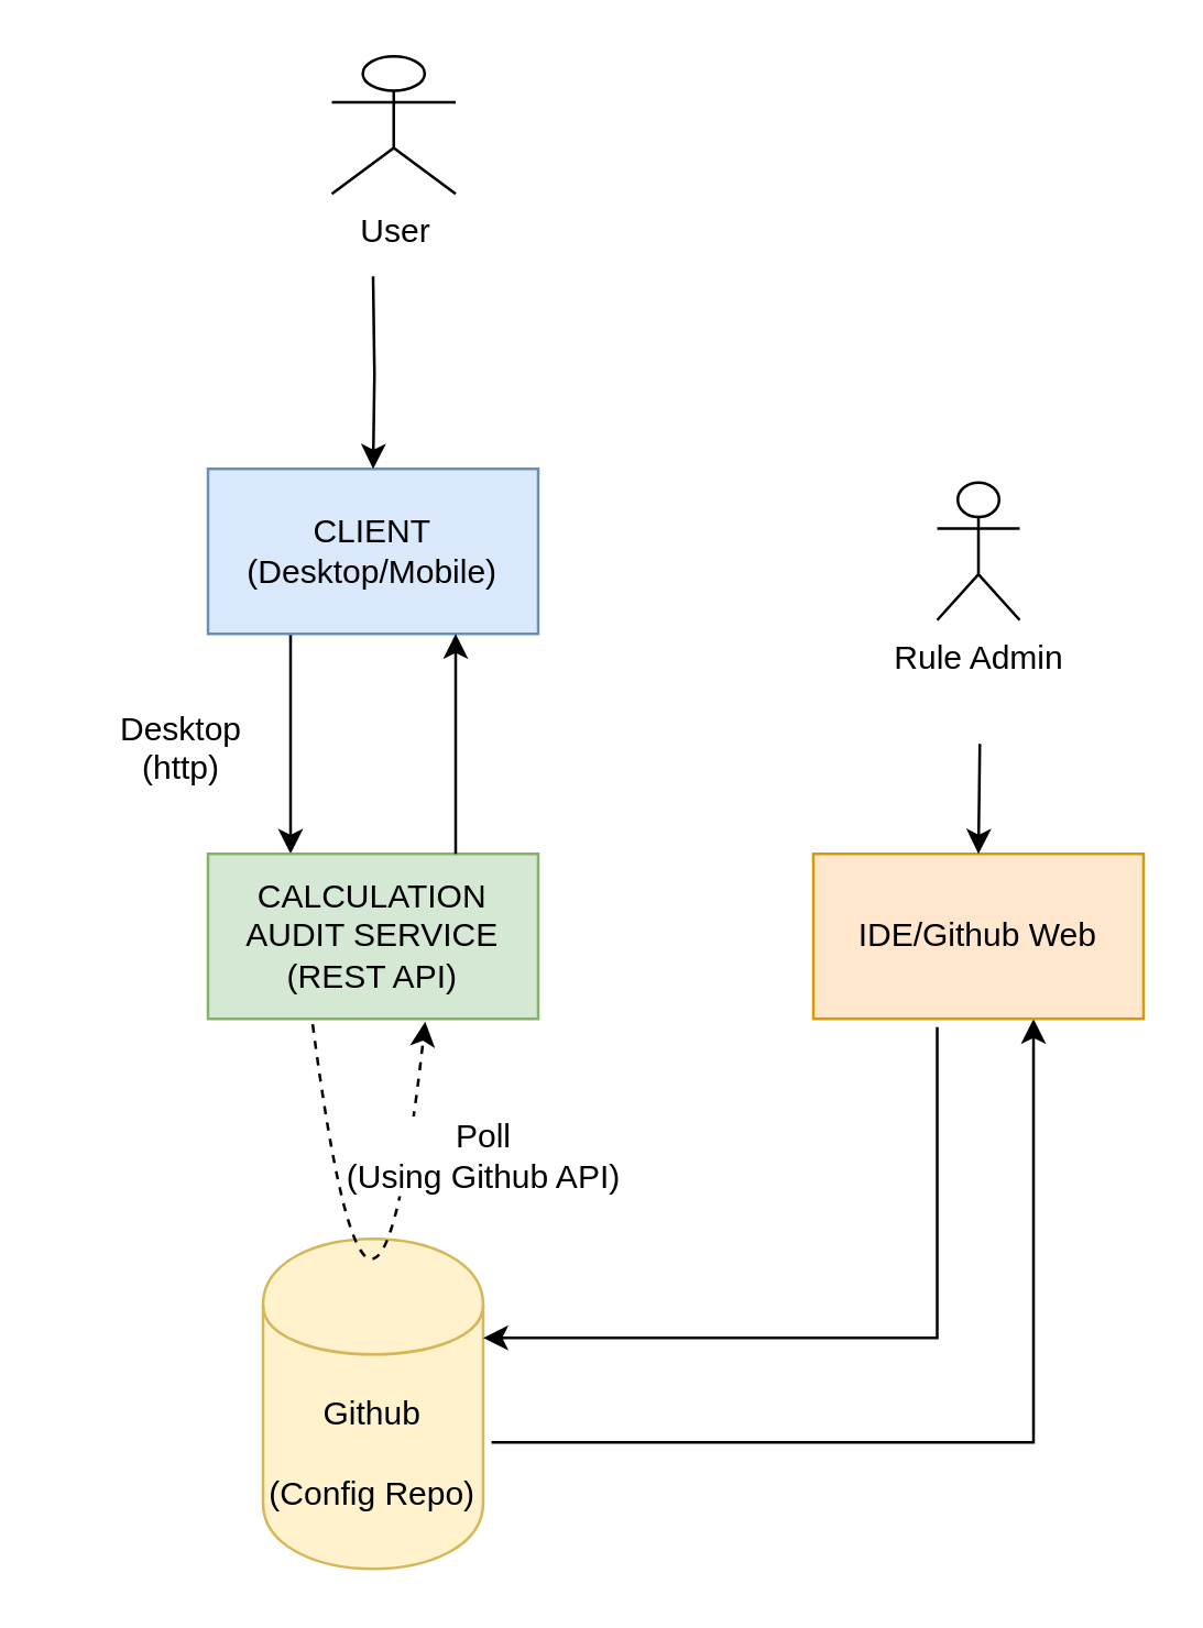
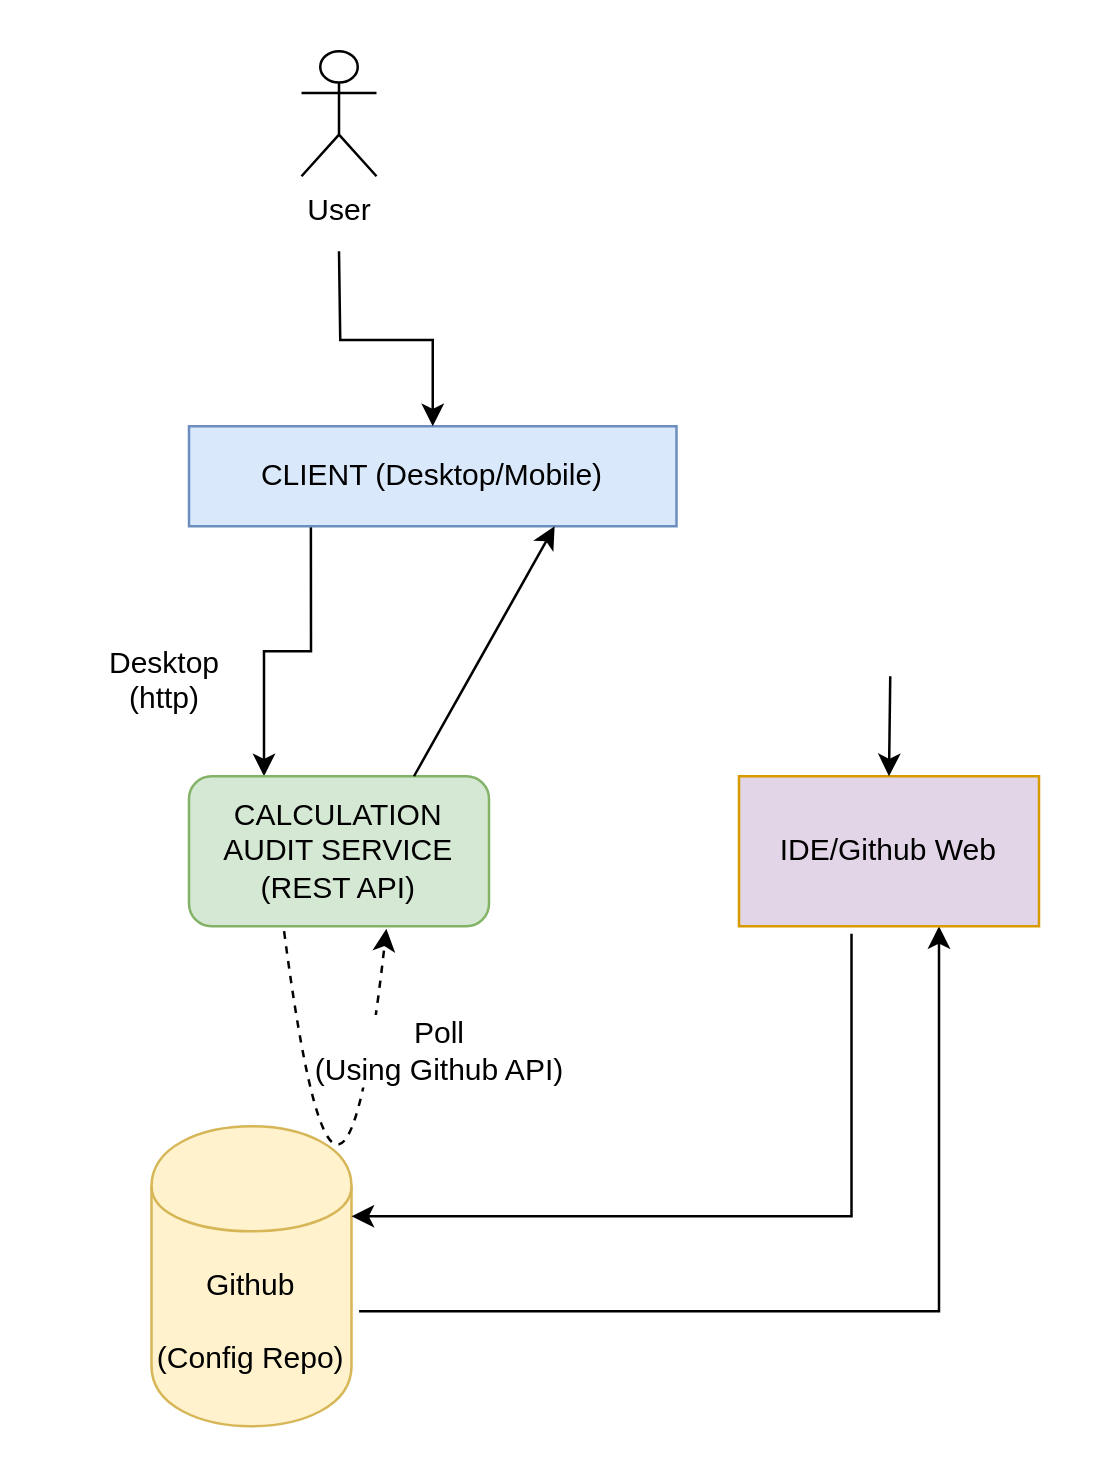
- <mxCell id="8" value="User&lt;br&gt;" style="shape=umlActor;verticalLabelPosition=bottom;labelBackgroundColor=#ffffff;verticalAlign=top;html=1;outlineConnect=0;" parent="1" vertex="1"><mxGeometry x="120" y="20" width="45" height="50" as="geometry" /></mxCell>
+ <mxCell id="8" value="User&lt;br&gt;" style="shape=umlActor;verticalLabelPosition=bottom;labelBackgroundColor=#ffffff;verticalAlign=top;html=1;outlineConnect=0;" parent="1" vertex="1"><mxGeometry x="120" y="20" width="30" height="50" as="geometry" /></mxCell>
- <mxCell id="3" value="CLIENT (Desktop/Mobile)" style="rounded=0;whiteSpace=wrap;html=1;fillColor=#dae8fc;strokeColor=#6c8ebf;" parent="1" vertex="1"><mxGeometry x="75" y="170" width="120" height="60" as="geometry" /></mxCell>
+ <mxCell id="3" value="CLIENT (Desktop/Mobile)" style="rounded=0;whiteSpace=wrap;html=1;fillColor=#dae8fc;strokeColor=#6c8ebf;" parent="1" vertex="1"><mxGeometry x="75" y="170" width="195" height="40" as="geometry" /></mxCell>
- <mxCell id="14" value="Rule Admin" style="shape=umlActor;verticalLabelPosition=bottom;labelBackgroundColor=#ffffff;verticalAlign=top;html=1;outlineConnect=0;" parent="1" vertex="1"><mxGeometry x="340" y="175" width="30" height="50" as="geometry" /></mxCell>
- <mxCell id="4" value="CALCULATION AUDIT SERVICE&lt;br&gt;(REST API)" style="rounded=0;whiteSpace=wrap;html=1;fillColor=#d5e8d4;strokeColor=#82b366;" parent="1" vertex="1"><mxGeometry x="75" y="310" width="120" height="60" as="geometry" /></mxCell>
+ <mxCell id="4" value="CALCULATION AUDIT SERVICE&lt;br&gt;(REST API)" style="whiteSpace=wrap;html=1;fillColor=#d5e8d4;strokeColor=#82b366;rounded=1;" parent="1" vertex="1"><mxGeometry x="75" y="310" width="120" height="60" as="geometry" /></mxCell>
- <mxCell id="13" value="IDE/Github Web" style="rounded=0;whiteSpace=wrap;html=1;fillColor=#ffe6cc;strokeColor=#d79b00;" parent="1" vertex="1"><mxGeometry x="295" y="310" width="120" height="60" as="geometry" /></mxCell>
+ <mxCell id="13" value="IDE/Github Web" style="rounded=0;whiteSpace=wrap;html=1;fillColor=#e1d5e7;strokeColor=#d79b00;" parent="1" vertex="1"><mxGeometry x="295" y="310" width="120" height="60" as="geometry" /></mxCell>
- <mxCell id="5" value="Github&lt;br&gt;&lt;br&gt;(Config Repo)" style="shape=cylinder;whiteSpace=wrap;html=1;boundedLbl=1;backgroundOutline=1;rounded=0;fillColor=#fff2cc;strokeColor=#d6b656;" parent="1" vertex="1"><mxGeometry x="95" y="450" width="80" height="120" as="geometry" /></mxCell>
+ <mxCell id="5" value="Github&lt;br&gt;&lt;br&gt;(Config Repo)" style="shape=cylinder;whiteSpace=wrap;html=1;boundedLbl=1;backgroundOutline=1;rounded=0;fillColor=#fff2cc;strokeColor=#d6b656;" parent="1" vertex="1"><mxGeometry x="60" y="450" width="80" height="120" as="geometry" /></mxCell>
